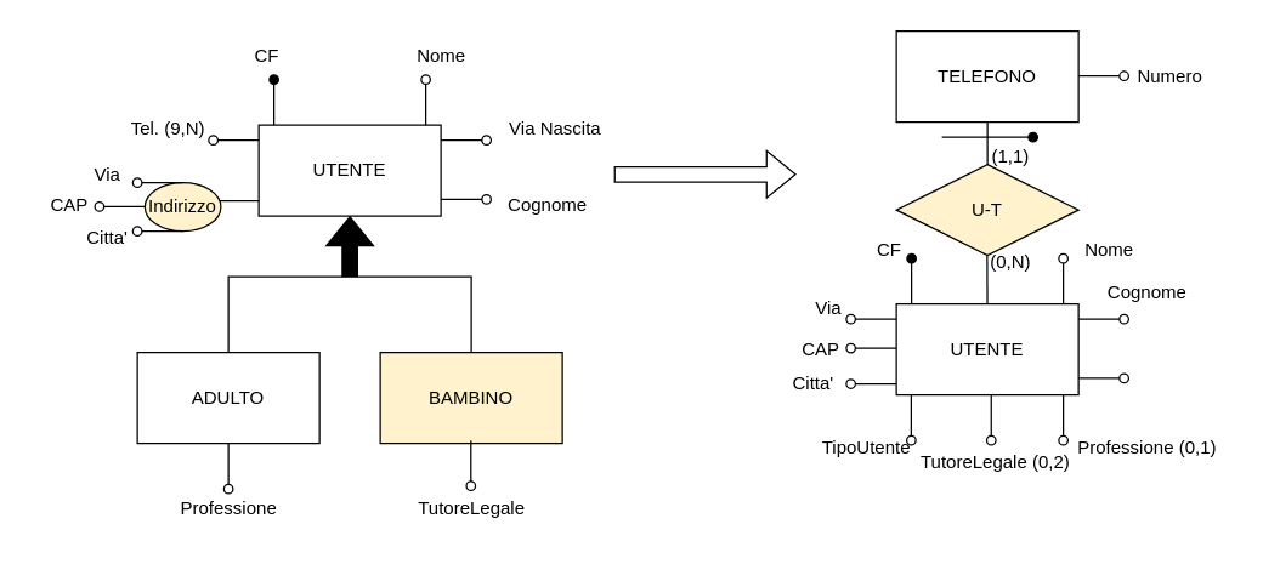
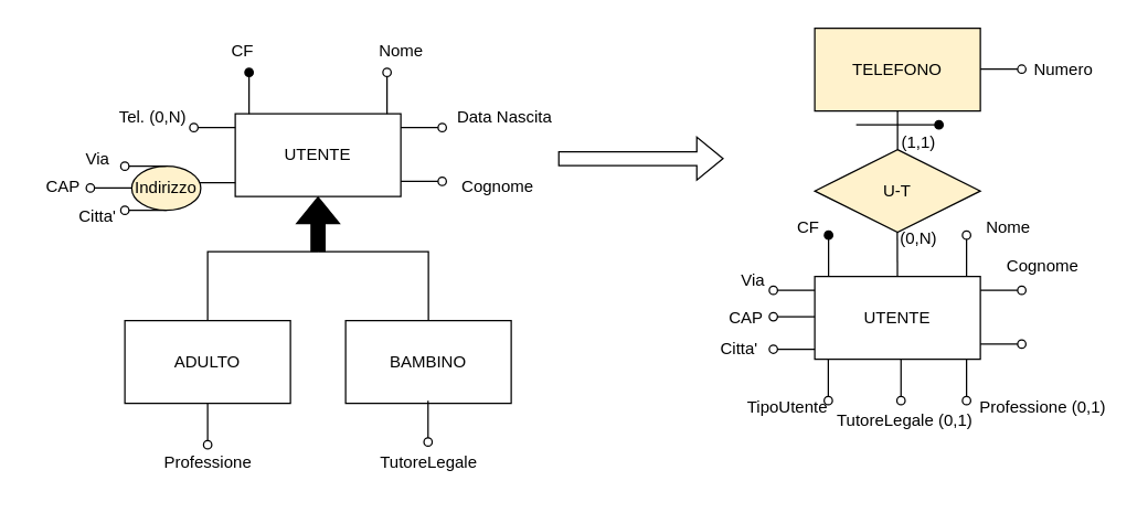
- <mxCell id="46" value="TELEFONO" style="rounded=0;whiteSpace=wrap;html=1;" vertex="1" parent="1"><mxGeometry x="590" y="20" width="120" height="60" as="geometry" /></mxCell>
+ <mxCell id="46" value="TELEFONO" style="rounded=0;whiteSpace=wrap;html=1;fillColor=#fff2cc;" vertex="1" parent="1"><mxGeometry x="590" y="20" width="120" height="60" as="geometry" /></mxCell>
- <mxCell id="14" value="Tel. (9,N)" style="text;html=1;align=center;verticalAlign=middle;resizable=0;points=[];autosize=1;strokeColor=none;fillColor=none;" vertex="1" parent="1"><mxGeometry x="75" y="70" width="70" height="30" as="geometry" /></mxCell>
+ <mxCell id="14" value="Tel. (0,N)" style="text;html=1;align=center;verticalAlign=middle;resizable=0;points=[];autosize=1;strokeColor=none;fillColor=none;" vertex="1" parent="1"><mxGeometry x="75" y="70" width="70" height="30" as="geometry" /></mxCell>
- <mxCell id="24" value="Via Nascita" style="text;html=1;align=center;verticalAlign=middle;resizable=0;points=[];autosize=1;strokeColor=none;fillColor=none;" vertex="1" parent="1"><mxGeometry x="320" y="70" width="90" height="30" as="geometry" /></mxCell>
+ <mxCell id="24" value="Data Nascita" style="text;html=1;align=center;verticalAlign=middle;resizable=0;points=[];autosize=1;strokeColor=none;fillColor=none;" vertex="1" parent="1"><mxGeometry x="320" y="70" width="90" height="30" as="geometry" /></mxCell>
- <mxCell id="7" value="BAMBINO" style="rounded=0;whiteSpace=wrap;html=1;fillColor=#fff2cc;" vertex="1" parent="1"><mxGeometry x="250" y="232" width="120" height="60" as="geometry" /></mxCell>
+ <mxCell id="7" value="BAMBINO" style="rounded=0;whiteSpace=wrap;html=1;" vertex="1" parent="1"><mxGeometry x="250" y="232" width="120" height="60" as="geometry" /></mxCell>
- <mxCell id="59" value="TutoreLegale (0,2)" style="text;html=1;align=center;verticalAlign=middle;resizable=0;points=[];autosize=1;strokeColor=none;fillColor=none;" vertex="1" parent="1"><mxGeometry x="595" y="290" width="120" height="30" as="geometry" /></mxCell>
+ <mxCell id="59" value="TutoreLegale (0,1)" style="text;html=1;align=center;verticalAlign=middle;resizable=0;points=[];autosize=1;strokeColor=none;fillColor=none;" vertex="1" parent="1"><mxGeometry x="595" y="290" width="120" height="30" as="geometry" /></mxCell>
